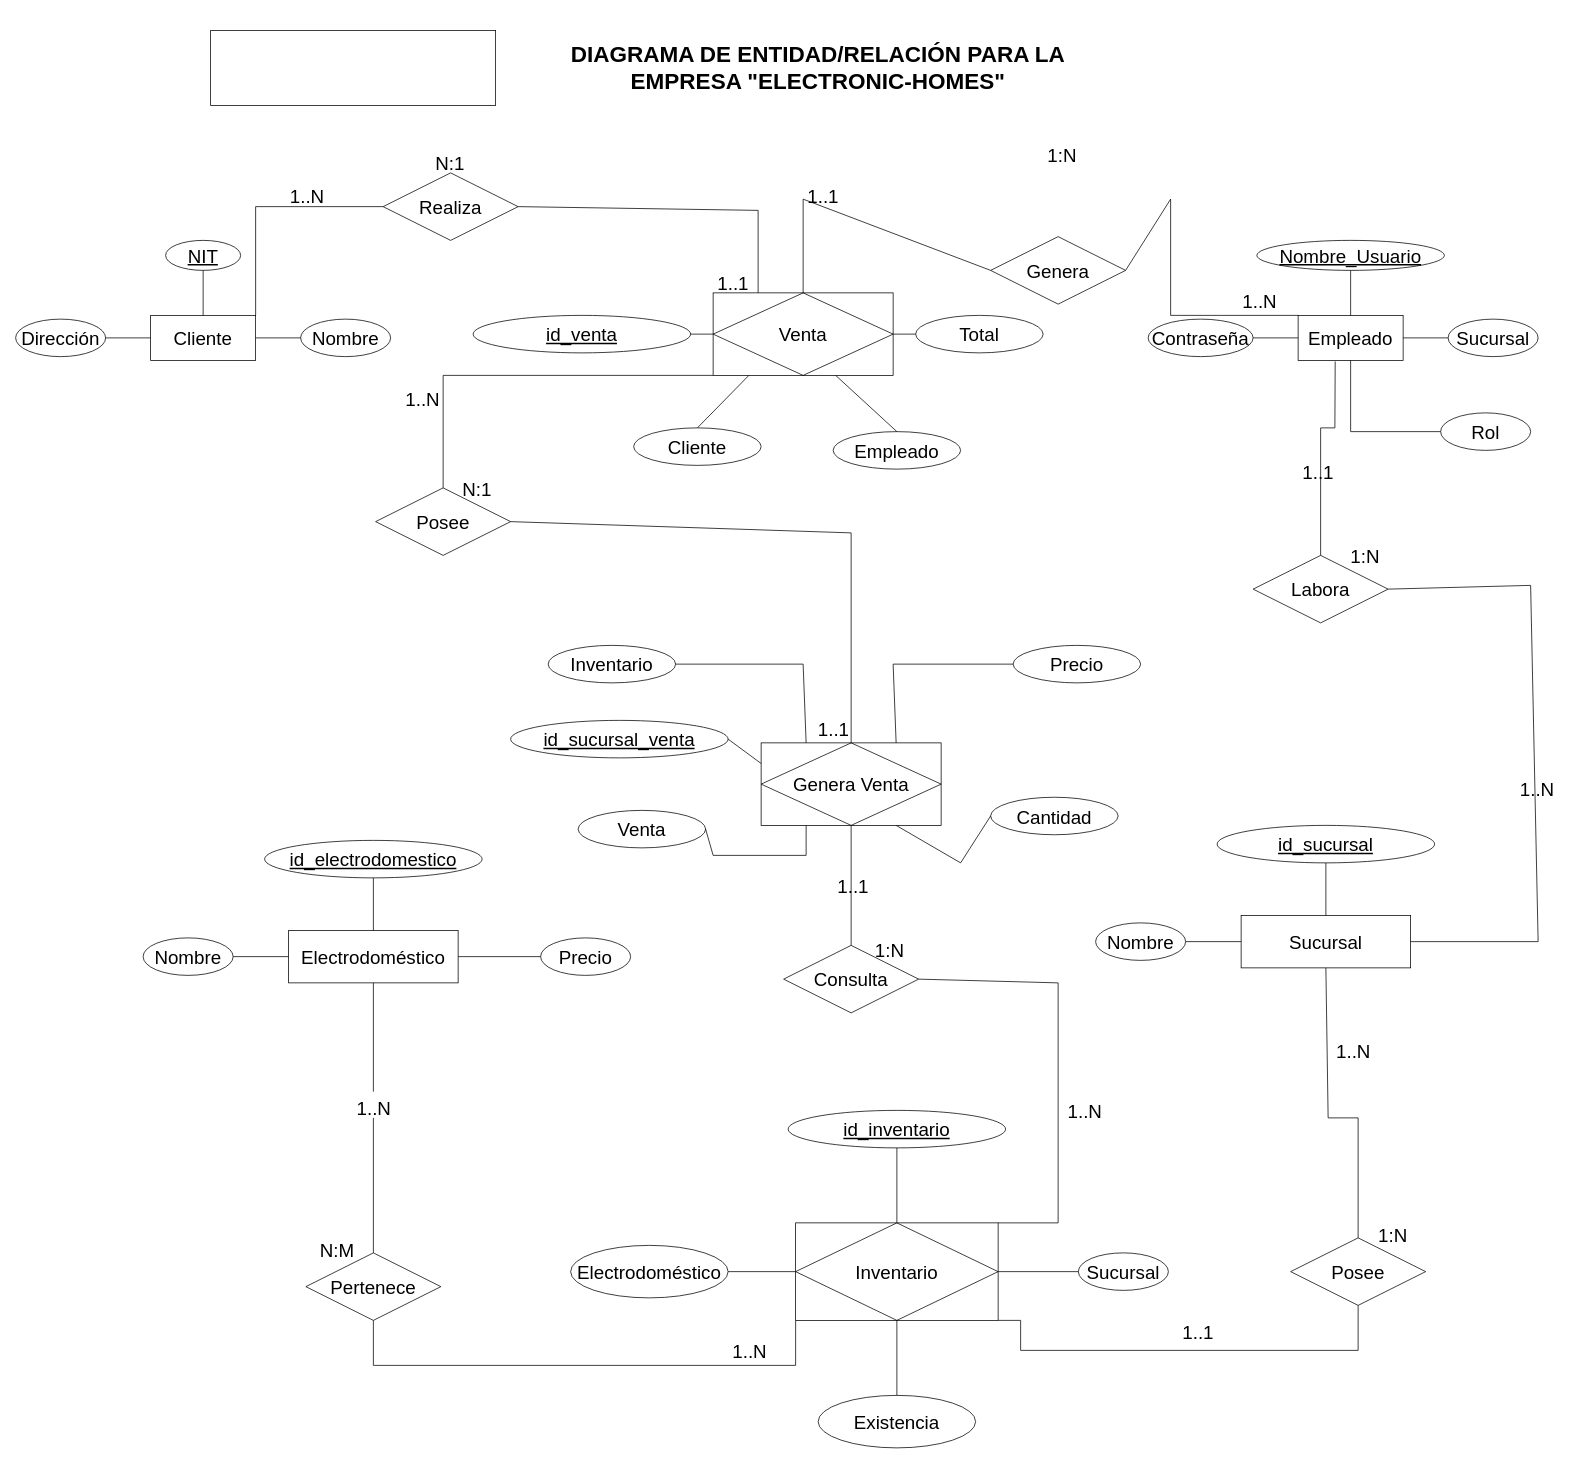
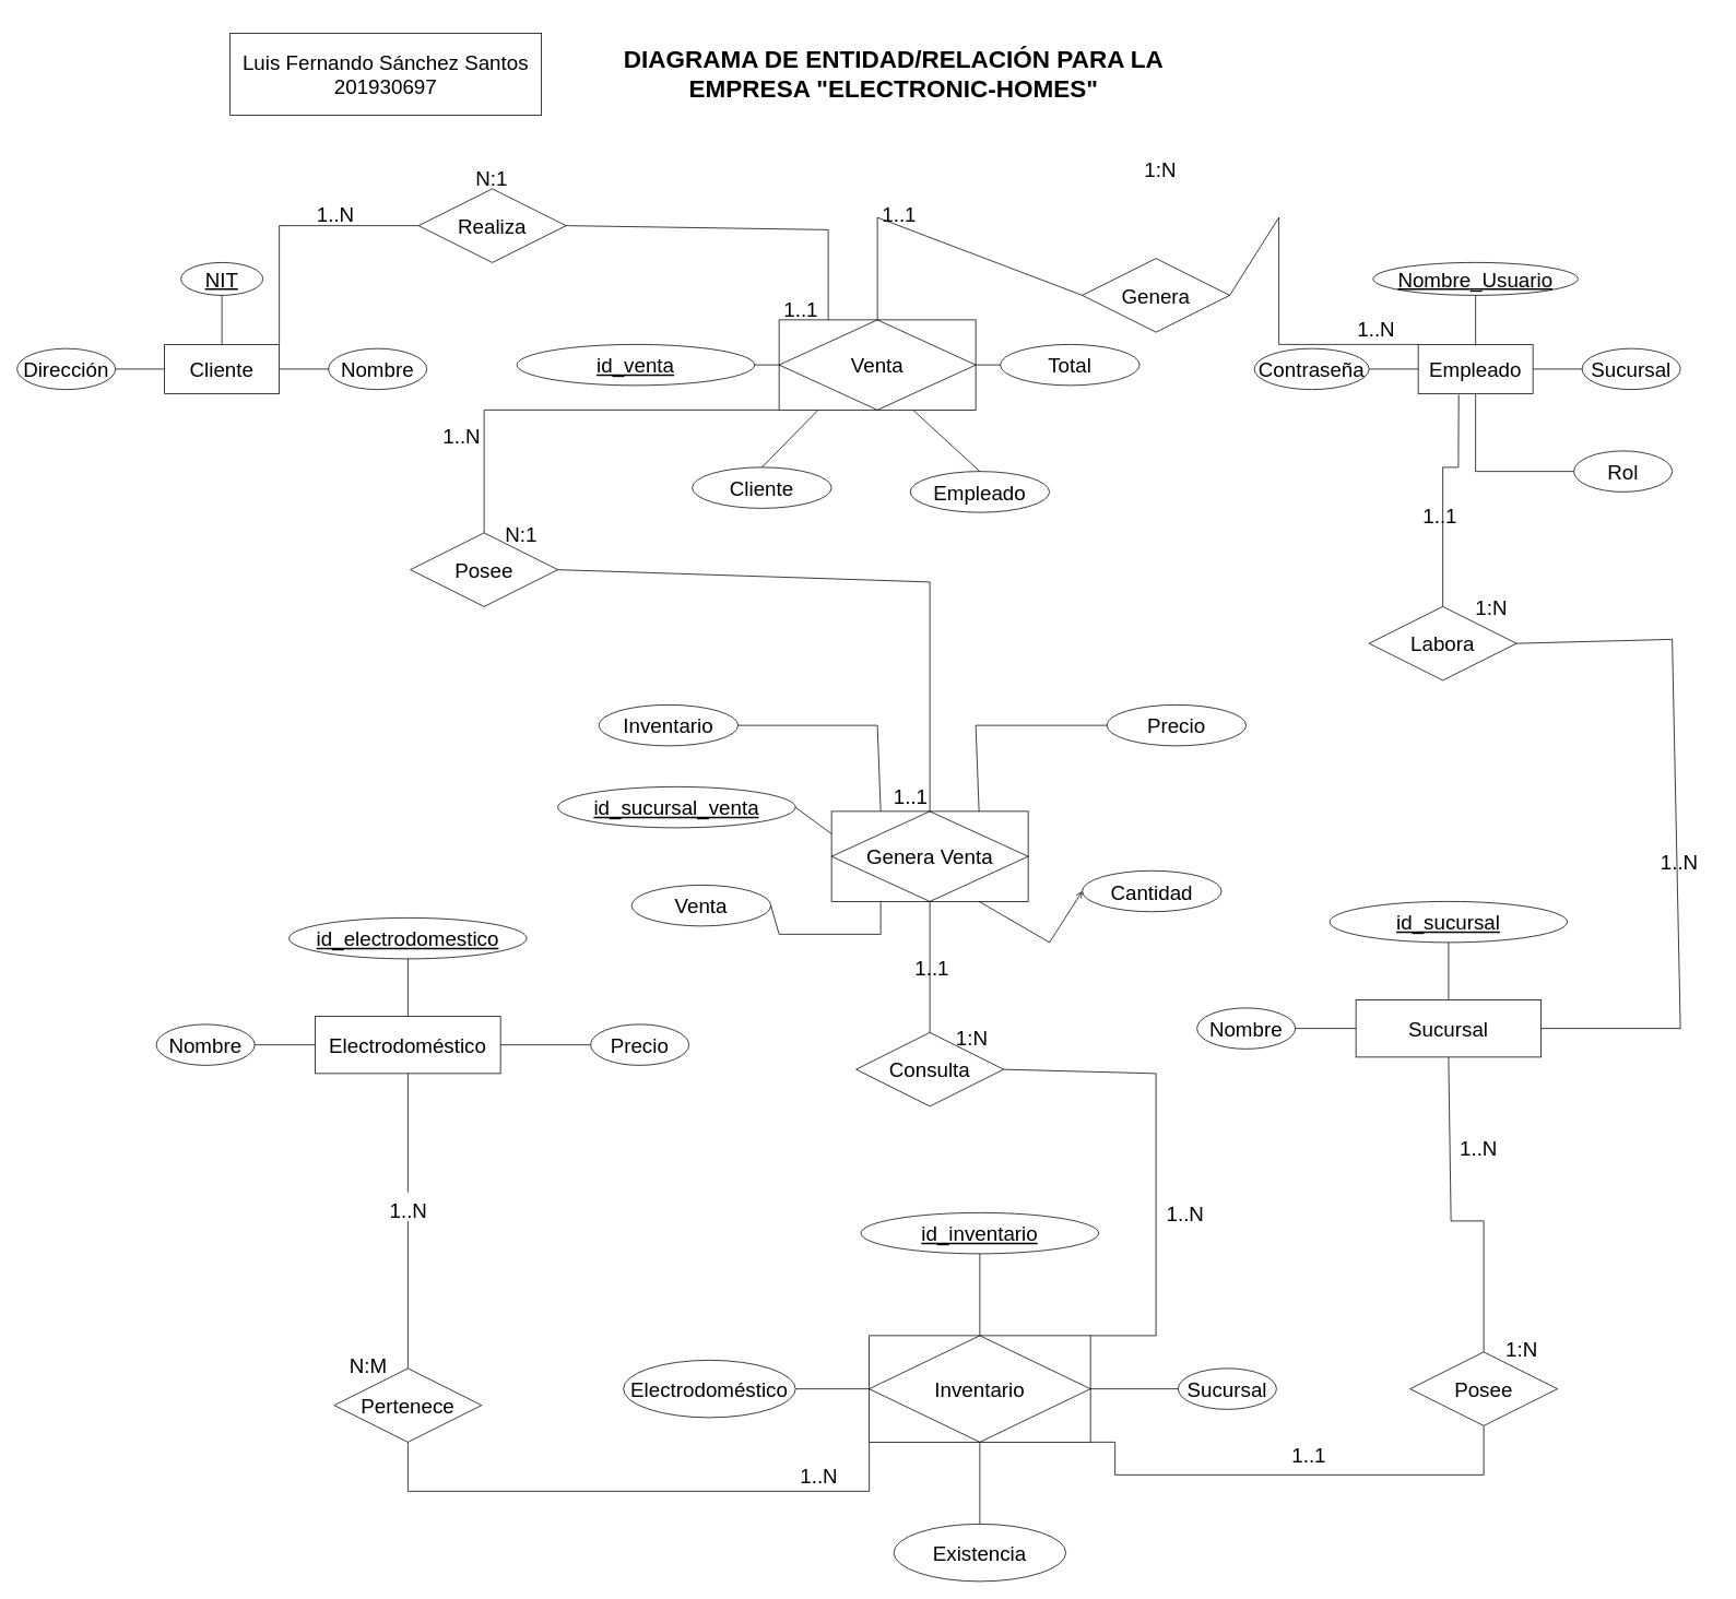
+ <mxCell id="4" value="Luis Fernando Sánchez Santos&lt;br&gt;201930697" style="text;html=1;strokeColor=none;fillColor=none;align=center;verticalAlign=middle;whiteSpace=wrap;rounded=0;fontSize=25;" vertex="1" parent="1"><mxGeometry x="280" y="75" width="380" height="30" as="geometry" /></mxCell>
- <mxCell id="88" value="" style="endArrow=none;html=1;rounded=0;fontSize=25;exitX=0.75;exitY=1;exitDx=0;exitDy=0;entryX=0;entryY=0.5;entryDx=0;entryDy=0;" edge="1" parent="1" source="79" target="83"><mxGeometry relative="1" as="geometry"><mxPoint x="1150" y="1270" as="sourcePoint" /><mxPoint x="1310" y="1270" as="targetPoint" /><Array as="points"><mxPoint x="1280" y="1150" /></Array></mxGeometry></mxCell>
+ <mxCell id="88" value="" style="endArrow=open;html=1;rounded=0;fontSize=25;exitX=0.75;exitY=1;exitDx=0;exitDy=0;entryX=0;entryY=0.5;entryDx=0;entryDy=0;" edge="1" parent="1" source="79" target="83"><mxGeometry relative="1" as="geometry"><mxPoint x="1150" y="1270" as="sourcePoint" /><mxPoint x="1310" y="1270" as="targetPoint" /><Array as="points"><mxPoint x="1280" y="1150" /></Array></mxGeometry></mxCell>
